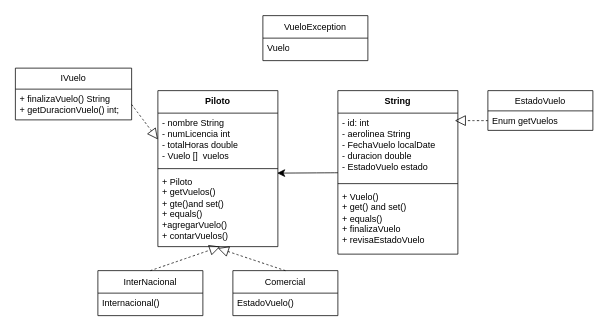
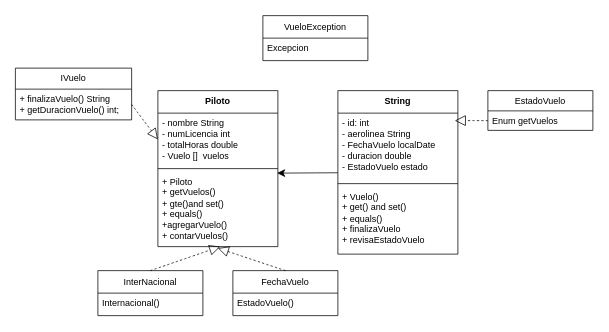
- <mxCell id="19" value="Vuelo" style="text;strokeColor=none;fillColor=none;align=left;verticalAlign=top;spacingLeft=4;spacingRight=4;overflow=hidden;rotatable=0;points=[[0,0.5],[1,0.5]];portConstraint=eastwest;whiteSpace=wrap;html=1;autosize=1;" vertex="1" parent="18"><mxGeometry y="30" width="140" height="30" as="geometry" /></mxCell>
+ <mxCell id="19" value="Excepcion" style="text;strokeColor=none;fillColor=none;align=left;verticalAlign=top;spacingLeft=4;spacingRight=4;overflow=hidden;rotatable=0;points=[[0,0.5],[1,0.5]];portConstraint=eastwest;whiteSpace=wrap;html=1;autosize=1;" vertex="1" parent="18"><mxGeometry y="30" width="140" height="30" as="geometry" /></mxCell>
- <mxCell id="16" value="Comercial" style="swimlane;fontStyle=0;childLayout=stackLayout;horizontal=1;startSize=30;fillColor=none;horizontalStack=0;resizeParent=1;resizeParentMax=0;resizeLast=0;collapsible=1;marginBottom=0;whiteSpace=wrap;html=1;autosize=1;" vertex="1" parent="1"><mxGeometry x="310" y="360" width="140" height="60" as="geometry" /></mxCell>
+ <mxCell id="16" value="FechaVuelo" style="swimlane;fontStyle=0;childLayout=stackLayout;horizontal=1;startSize=30;fillColor=none;horizontalStack=0;resizeParent=1;resizeParentMax=0;resizeLast=0;collapsible=1;marginBottom=0;whiteSpace=wrap;html=1;autosize=1;" vertex="1" parent="1"><mxGeometry x="310" y="360" width="140" height="60" as="geometry" /></mxCell>
